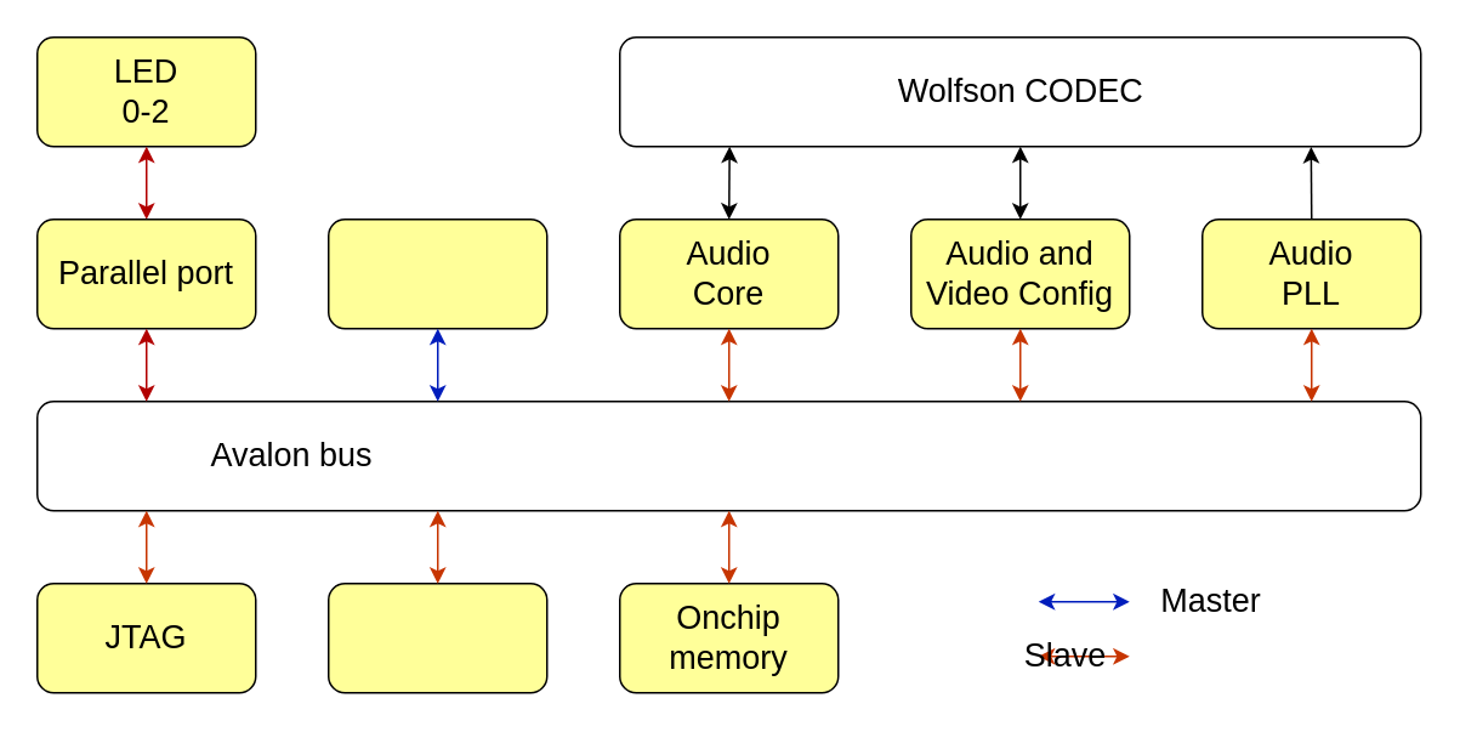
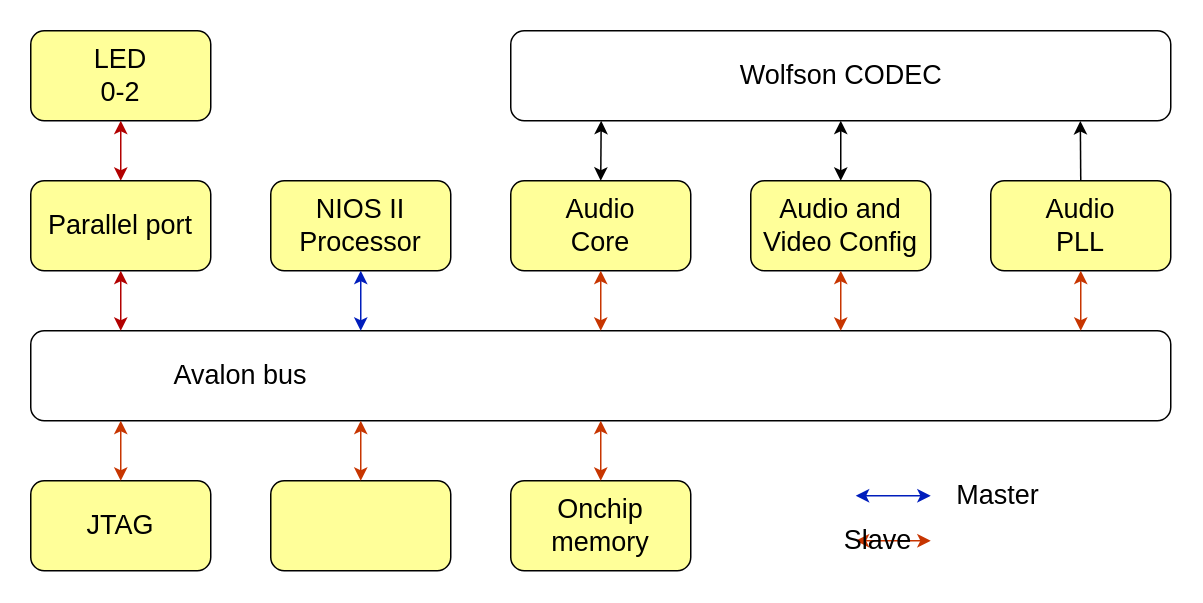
+ <mxCell id="7" value="&lt;font style=&quot;font-size: 18px;&quot;&gt;NIOS II Processor&lt;/font&gt;" style="text;html=1;strokeColor=none;fillColor=none;align=center;verticalAlign=middle;whiteSpace=wrap;rounded=0;" parent="1" vertex="1"><mxGeometry x="190" y="130" width="100" height="40" as="geometry" /></mxCell>
